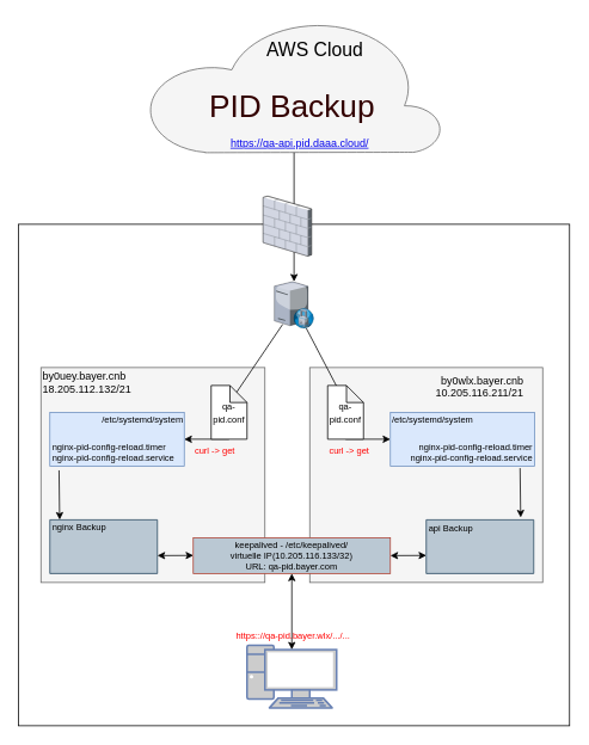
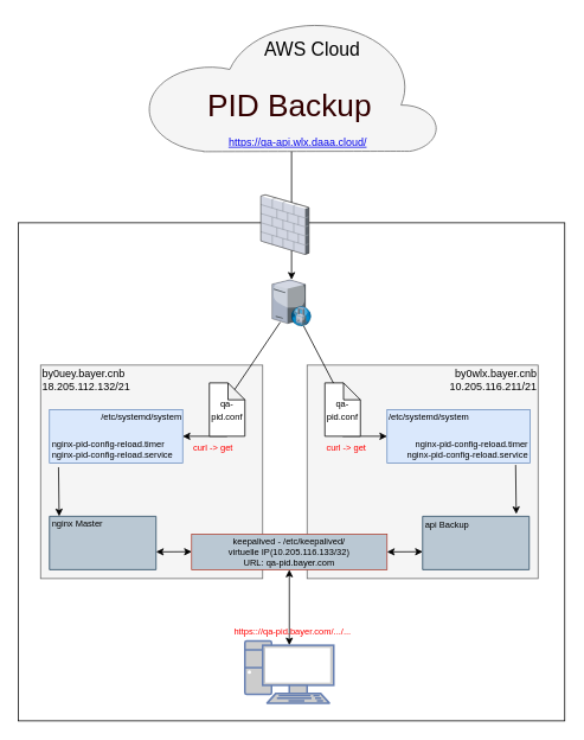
- <mxCell id="15" value="&lt;span lang=&quot;EN-US&quot;&gt;&lt;a href=&quot;https://api.pid.daaa.cloud/api/proxyconfig&quot;&gt;https://qa-api.pid.daaa.cloud/&lt;/a&gt;&lt;/span&gt;" style="text;html=1;resizable=0;points=[];autosize=1;align=left;verticalAlign=top;spacingTop=-4;" parent="1" vertex="1"><mxGeometry x="255" y="150" width="170" height="20" as="geometry" /></mxCell>
+ <mxCell id="15" value="&lt;span lang=&quot;EN-US&quot;&gt;&lt;a href=&quot;https://api.pid.daaa.cloud/api/proxyconfig&quot;&gt;https://qa-api.wlx.daaa.cloud/&lt;/a&gt;&lt;/span&gt;" style="text;html=1;resizable=0;points=[];autosize=1;align=left;verticalAlign=top;spacingTop=-4;" parent="1" vertex="1"><mxGeometry x="255" y="150" width="170" height="20" as="geometry" /></mxCell>
- <mxCell id="7" value="by0wlx.bayer.cnb&lt;br&gt;10.205.116.211/21" style="text;html=1;resizable=0;points=[];autosize=1;align=right;verticalAlign=top;spacingTop=-4;" parent="1" vertex="1"><mxGeometry x="465" y="415" width="120" height="30" as="geometry" /></mxCell>
+ <mxCell id="7" value="by0wlx.bayer.cnb&lt;br&gt;10.205.116.211/21" style="text;html=1;resizable=0;points=[];autosize=1;align=right;verticalAlign=top;spacingTop=-4;" parent="1" vertex="1"><mxGeometry x="485" y="410" width="120" height="30" as="geometry" /></mxCell>
- <mxCell id="10" value="nginx Backup" style="text;html=1;resizable=0;points=[];autosize=1;align=left;verticalAlign=top;spacingTop=-4;fontSize=10;" parent="1" vertex="1"><mxGeometry x="56" y="580" width="80" height="20" as="geometry" /></mxCell>
+ <mxCell id="10" value="nginx Master" style="text;html=1;resizable=0;points=[];autosize=1;align=left;verticalAlign=top;spacingTop=-4;fontSize=10;" parent="1" vertex="1"><mxGeometry x="56" y="580" width="80" height="20" as="geometry" /></mxCell>
- <mxCell id="34" value="https:://qa-pid.bayer.wlx/.../..." style="text;html=1;resizable=0;points=[];autosize=1;align=left;verticalAlign=top;spacingTop=-4;fontSize=10;fontColor=#FF0000;" parent="1" vertex="1"><mxGeometry x="260.5" y="701" width="150" height="10" as="geometry" /></mxCell>
+ <mxCell id="34" value="https:://qa-pid.bayer.com/.../..." style="text;html=1;resizable=0;points=[];autosize=1;align=left;verticalAlign=top;spacingTop=-4;fontSize=10;fontColor=#FF0000;" parent="1" vertex="1"><mxGeometry x="260.5" y="701" width="150" height="10" as="geometry" /></mxCell>
